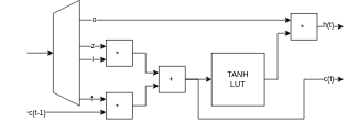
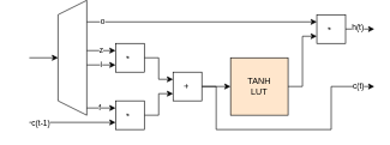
- <mxCell id="19" value="&lt;div&gt;TANH&lt;/div&gt;&lt;div&gt;LUT&lt;br&gt;&lt;/div&gt;" style="whiteSpace=wrap;html=1;aspect=fixed;rotation=0;" vertex="1" parent="1"><mxGeometry x="320" y="80" width="80" height="80" as="geometry" /></mxCell>
+ <mxCell id="19" value="&lt;div&gt;TANH&lt;/div&gt;&lt;div&gt;LUT&lt;br&gt;&lt;/div&gt;" style="whiteSpace=wrap;html=1;aspect=fixed;rotation=0;fillColor=#ffe6cc;" vertex="1" parent="1"><mxGeometry x="320" y="80" width="80" height="80" as="geometry" /></mxCell>
